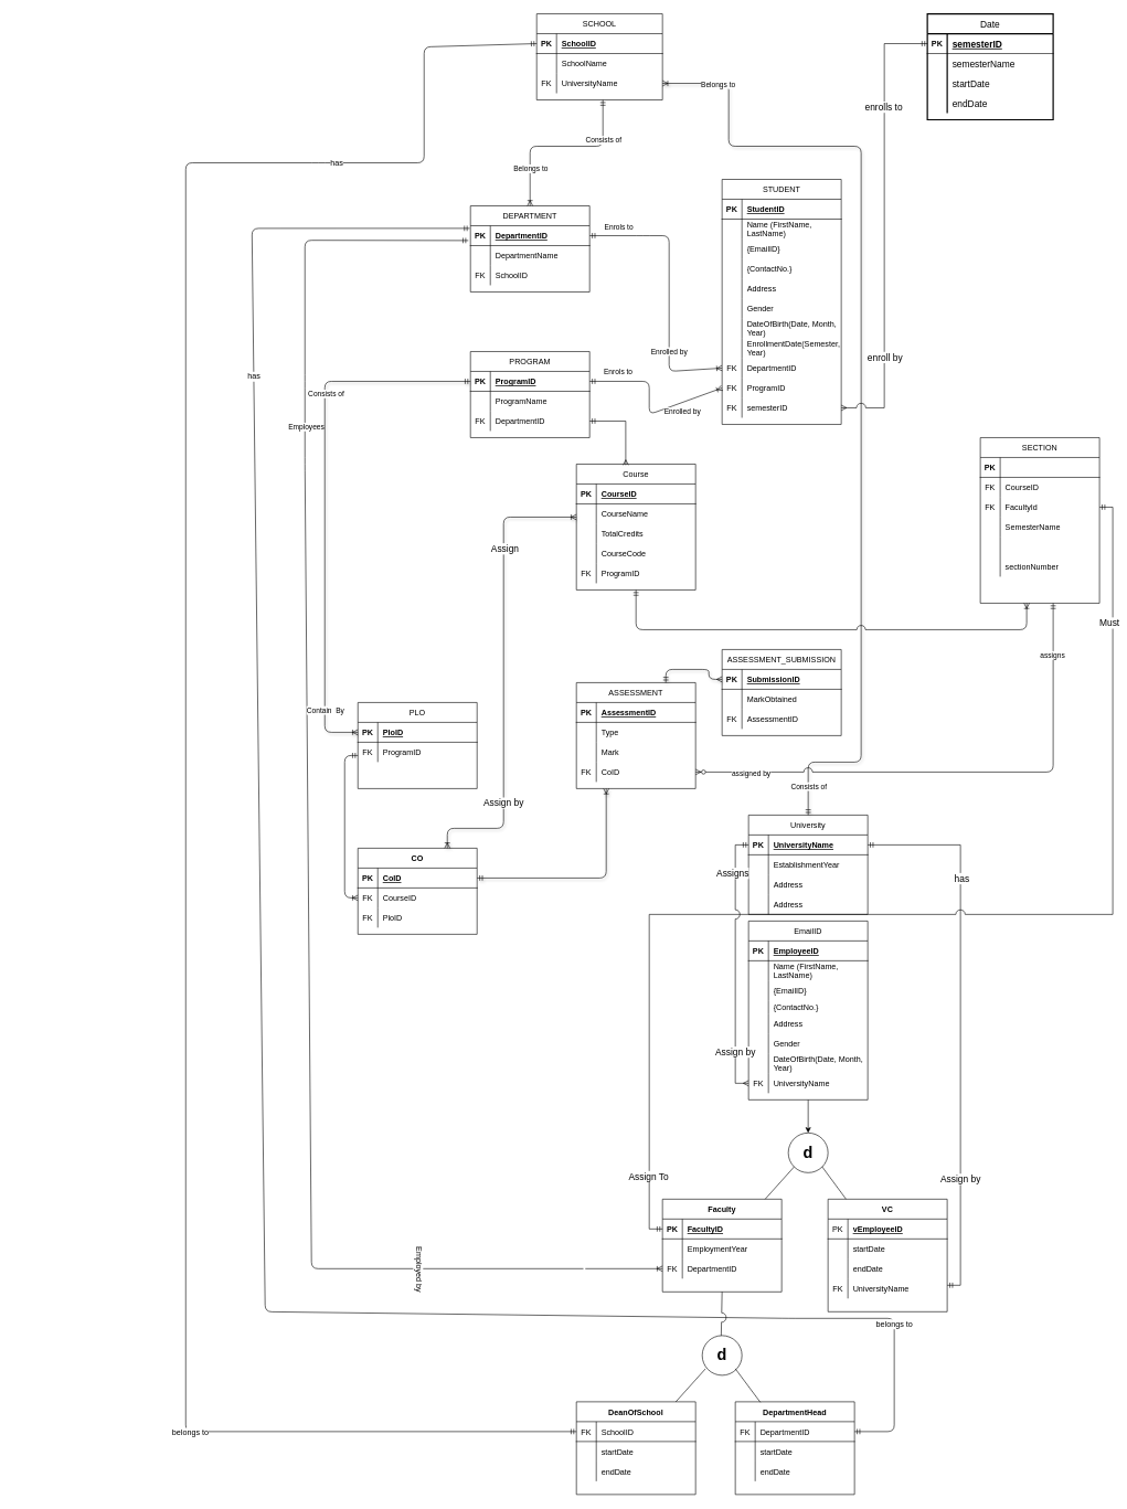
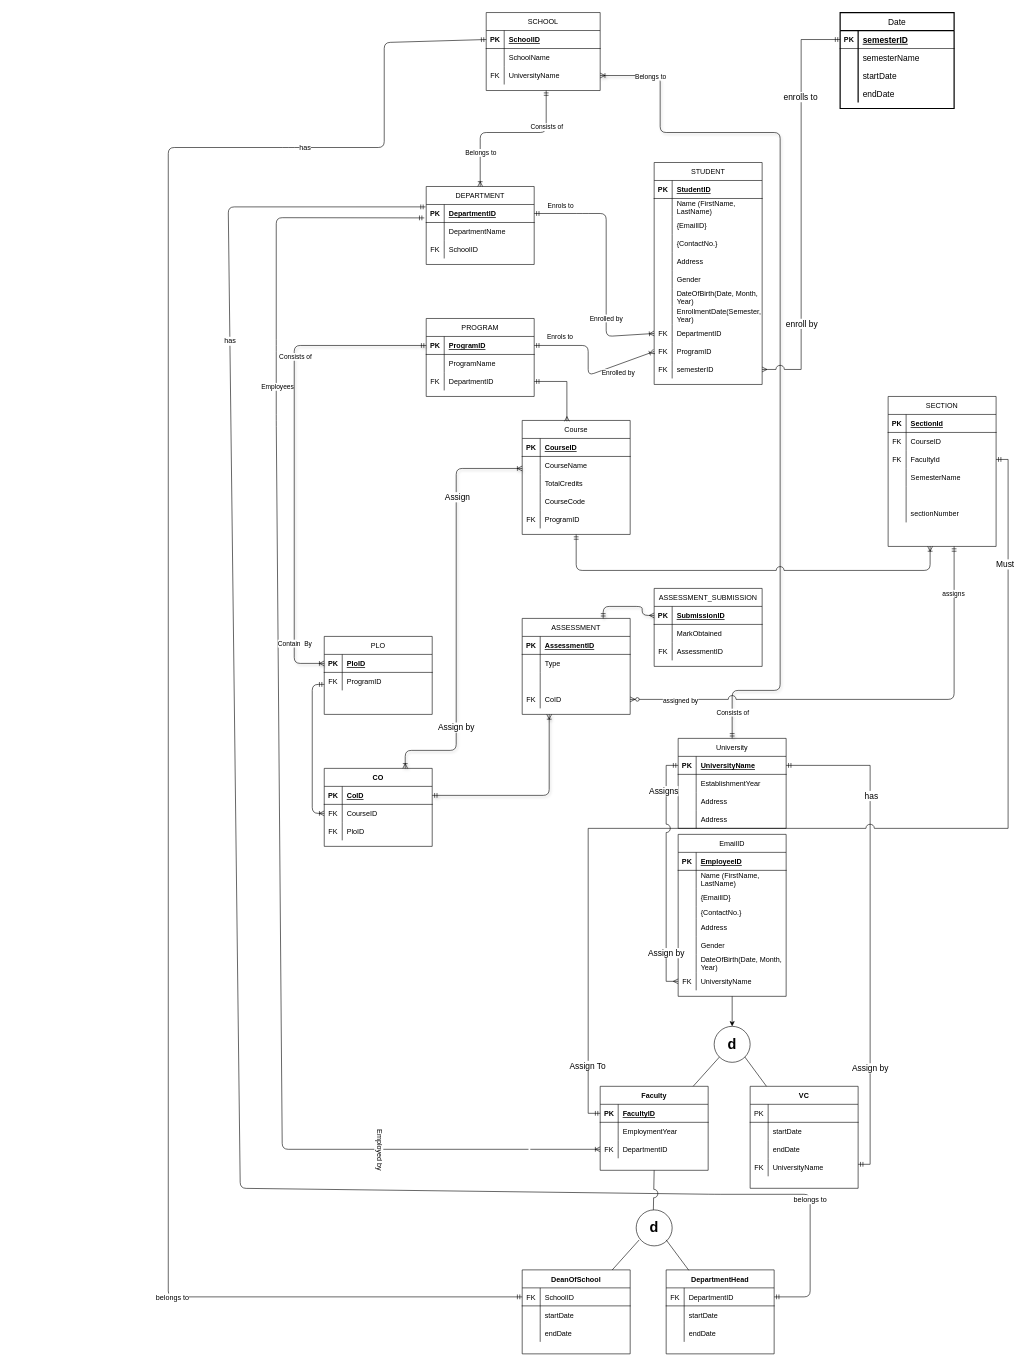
+ <mxCell id="169" value="SectionId" style="shape=partialRectangle;connectable=0;fillColor=none;top=0;left=0;bottom=0;right=0;align=left;spacingLeft=6;fontStyle=5;overflow=hidden;" vertex="1" parent="167"><mxGeometry x="30" width="150" height="30" as="geometry" /></mxCell>
- <mxCell id="120" value="Mark" style="shape=partialRectangle;connectable=0;fillColor=none;top=0;left=0;bottom=0;right=0;align=left;spacingLeft=6;overflow=hidden;" vertex="1" parent="118"><mxGeometry x="30" width="150" height="30" as="geometry" /></mxCell>
- <mxCell id="244" value="vEmployeeID" style="shape=partialRectangle;connectable=0;fillColor=none;top=0;left=0;bottom=0;right=0;align=left;spacingLeft=6;fontStyle=5;overflow=hidden;" vertex="1" parent="242"><mxGeometry x="30" width="150" height="30" as="geometry" /></mxCell>
